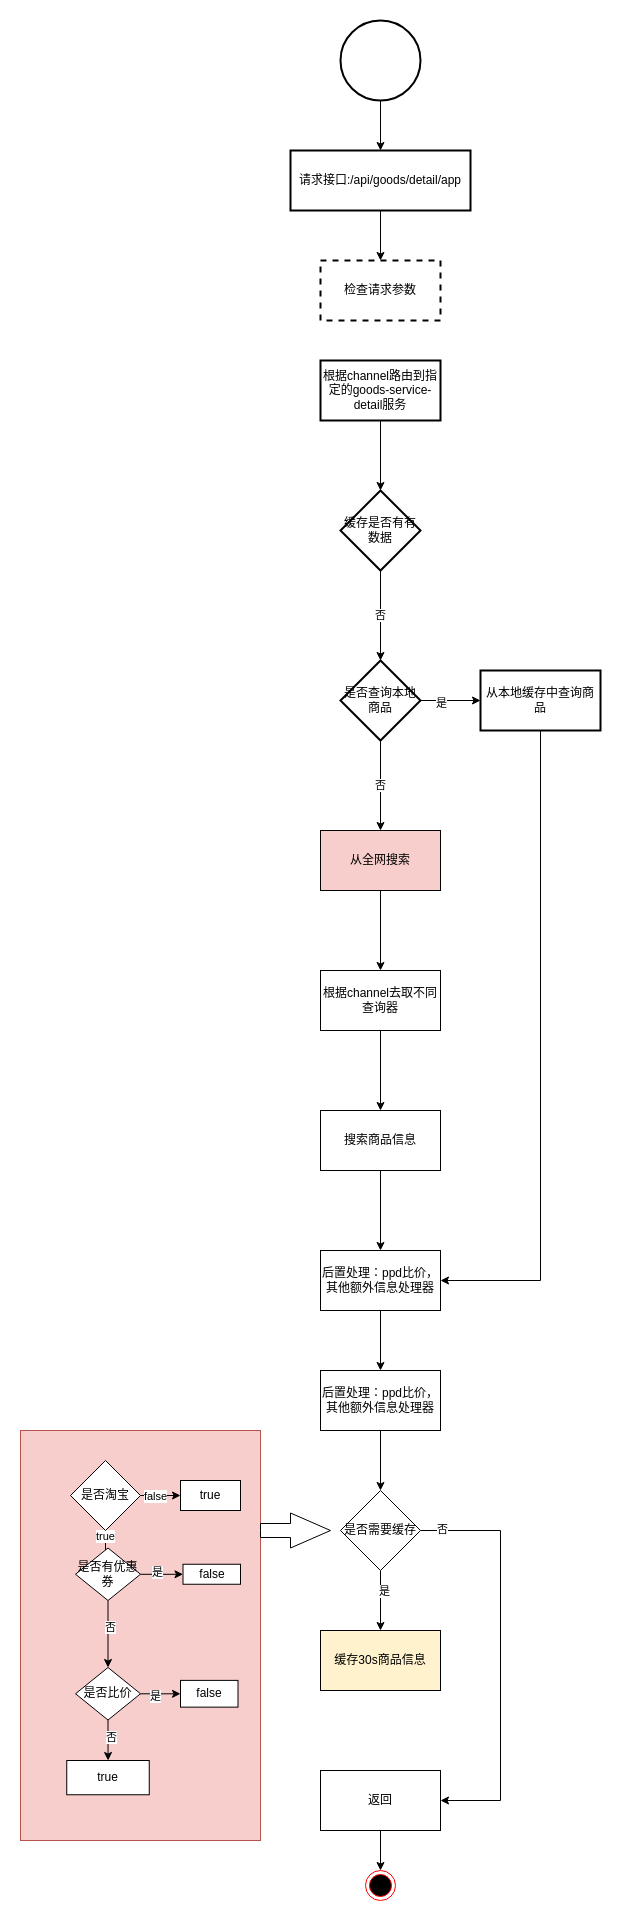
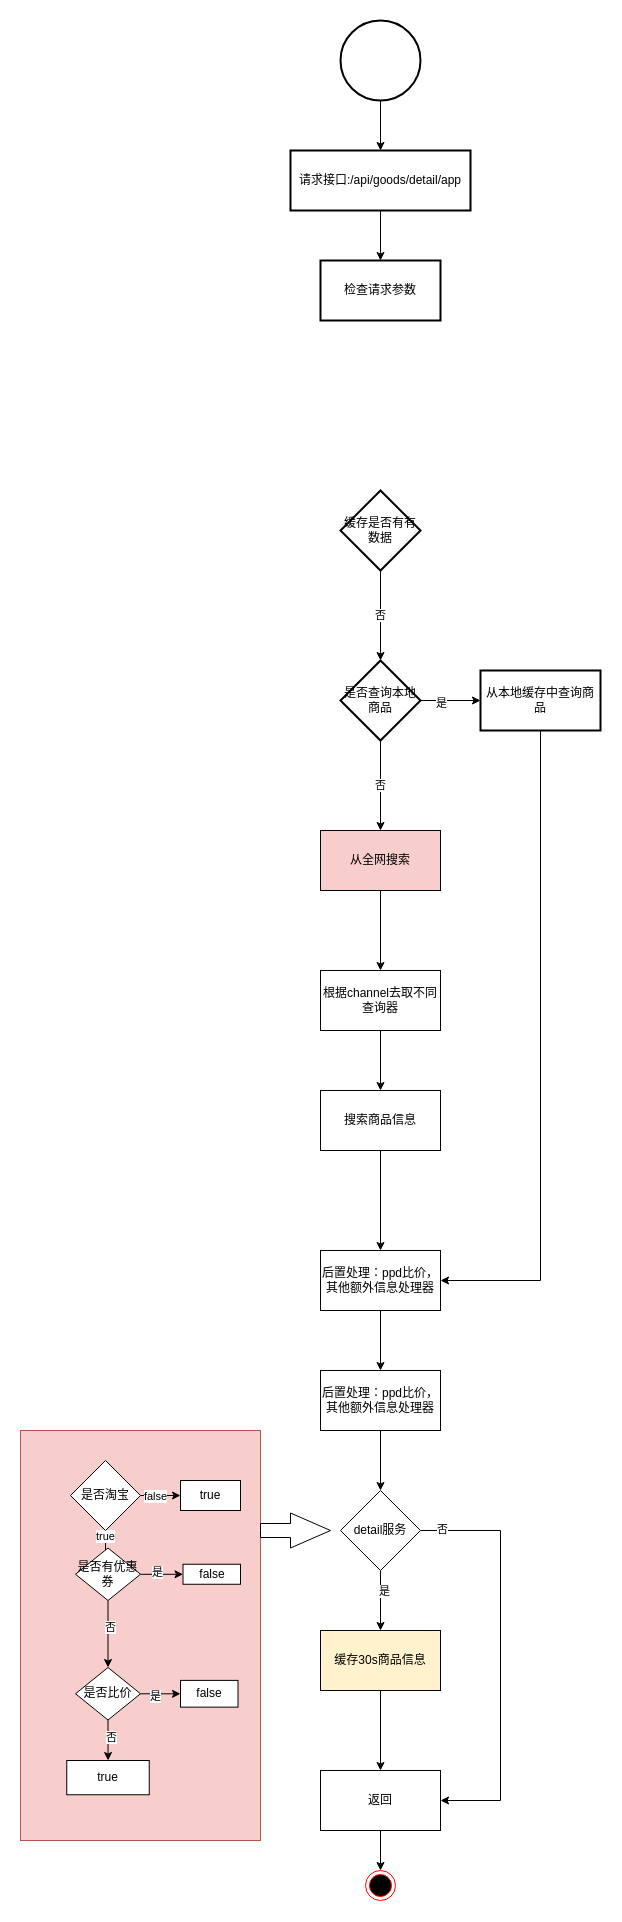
- <mxCell id="6" value="检查请求参数" style="whiteSpace=wrap;html=1;strokeWidth=2;dashed=1;" vertex="1" parent="1"><mxGeometry x="320" y="260" width="120" height="60" as="geometry" /></mxCell>
+ <mxCell id="6" value="检查请求参数" style="whiteSpace=wrap;html=1;strokeWidth=2;" vertex="1" parent="1"><mxGeometry x="320" y="260" width="120" height="60" as="geometry" /></mxCell>
- <mxCell id="8" value="根据channel路由到指定的goods-service-detail服务" style="whiteSpace=wrap;html=1;strokeWidth=2;" vertex="1" parent="1"><mxGeometry x="320" y="360" width="120" height="60" as="geometry" /></mxCell>
- <mxCell id="7" value="" style="edgeStyle=orthogonalEdgeStyle;rounded=0;orthogonalLoop=1;jettySize=auto;html=1;" edge="1" parent="1" source="8" target="10"><mxGeometry relative="1" as="geometry" /></mxCell>
- <mxCell id="22" value="搜索商品信息" style="rounded=0;whiteSpace=wrap;html=1;" vertex="1" parent="1"><mxGeometry x="320" y="1110" width="120" height="60" as="geometry" /></mxCell>
+ <mxCell id="22" value="搜索商品信息" style="rounded=0;whiteSpace=wrap;html=1;" vertex="1" parent="1"><mxGeometry x="320" y="1090" width="120" height="60" as="geometry" /></mxCell>
- <mxCell id="31" value="是否需要缓存" style="rhombus;whiteSpace=wrap;html=1;" vertex="1" parent="1"><mxGeometry x="340" y="1490" width="80" height="80" as="geometry" /></mxCell>
+ <mxCell id="31" value="detail服务" style="rhombus;whiteSpace=wrap;html=1;" vertex="1" parent="1"><mxGeometry x="340" y="1490" width="80" height="80" as="geometry" /></mxCell>
+ <mxCell id="32" value="" style="edgeStyle=orthogonalEdgeStyle;rounded=0;orthogonalLoop=1;jettySize=auto;html=1;" edge="1" parent="1" source="33" target="35"><mxGeometry relative="1" as="geometry" /></mxCell>
